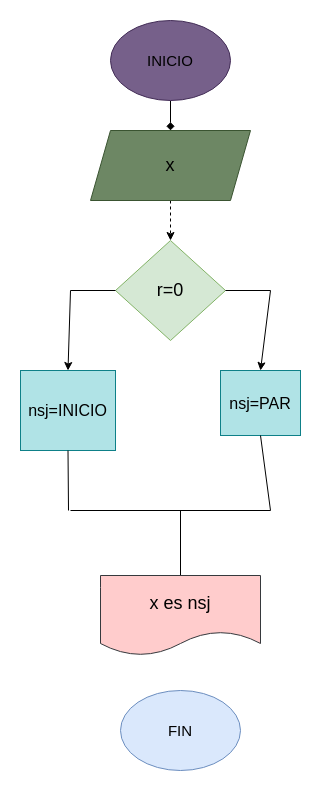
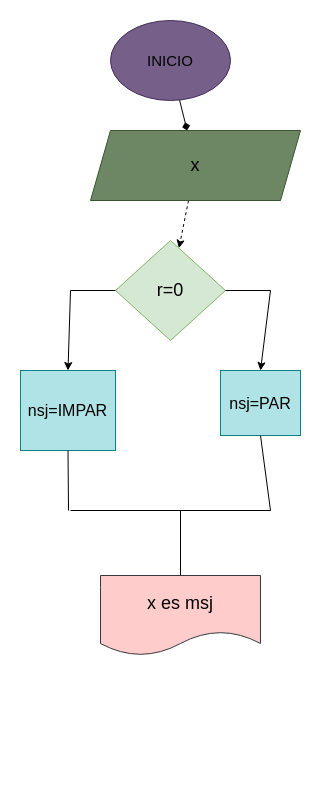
- <mxCell id="5" value="&lt;font style=&quot;font-size: 18px;&quot; color=&quot;#000000&quot;&gt;x&lt;/font&gt;" style="shape=parallelogram;perimeter=parallelogramPerimeter;whiteSpace=wrap;html=1;fixedSize=1;fillColor=#6d8764;fontColor=#ffffff;strokeColor=#3A5431;" vertex="1" parent="1"><mxGeometry x="90" y="130" width="160" height="70" as="geometry" /></mxCell>
+ <mxCell id="5" value="&lt;font style=&quot;font-size: 18px;&quot; color=&quot;#000000&quot;&gt;x&lt;/font&gt;" style="shape=parallelogram;perimeter=parallelogramPerimeter;whiteSpace=wrap;html=1;fixedSize=1;fillColor=#6d8764;fontColor=#ffffff;strokeColor=#3A5431;" vertex="1" parent="1"><mxGeometry x="90" y="130" width="210" height="70" as="geometry" /></mxCell>
- <mxCell id="9" value="&lt;font style=&quot;font-size: 16px;&quot; color=&quot;#000000&quot;&gt;nsj=INICIO&lt;/font&gt;" style="rounded=0;whiteSpace=wrap;html=1;fontSize=18;fillColor=#b0e3e6;strokeColor=#0e8088;" vertex="1" parent="1"><mxGeometry x="20" y="370" width="95" height="80" as="geometry" /></mxCell>
+ <mxCell id="9" value="&lt;font style=&quot;font-size: 16px;&quot; color=&quot;#000000&quot;&gt;nsj=IMPAR&lt;/font&gt;" style="rounded=0;whiteSpace=wrap;html=1;fontSize=18;fillColor=#b0e3e6;strokeColor=#0e8088;" vertex="1" parent="1"><mxGeometry x="20" y="370" width="95" height="80" as="geometry" /></mxCell>
- <mxCell id="17" value="&lt;font color=&quot;#000000&quot;&gt;x es nsj&lt;/font&gt;" style="shape=document;whiteSpace=wrap;html=1;boundedLbl=1;fontSize=18;fillColor=#ffcccc;strokeColor=#36393d;" vertex="1" parent="1"><mxGeometry x="100" y="575" width="160" height="80" as="geometry" /></mxCell>
+ <mxCell id="17" value="&lt;font color=&quot;#000000&quot;&gt;x es msj&lt;/font&gt;" style="shape=document;whiteSpace=wrap;html=1;boundedLbl=1;fontSize=18;fillColor=#ffcccc;strokeColor=#36393d;" vertex="1" parent="1"><mxGeometry x="100" y="575" width="160" height="80" as="geometry" /></mxCell>
- <mxCell id="18" value="&lt;font style=&quot;font-size: 15px;&quot; color=&quot;#000000&quot;&gt;FIN&lt;/font&gt;" style="ellipse;whiteSpace=wrap;html=1;fontSize=18;fillColor=#dae8fc;strokeColor=#6c8ebf;" vertex="1" parent="1"><mxGeometry x="120" y="690" width="120" height="80" as="geometry" /></mxCell>
